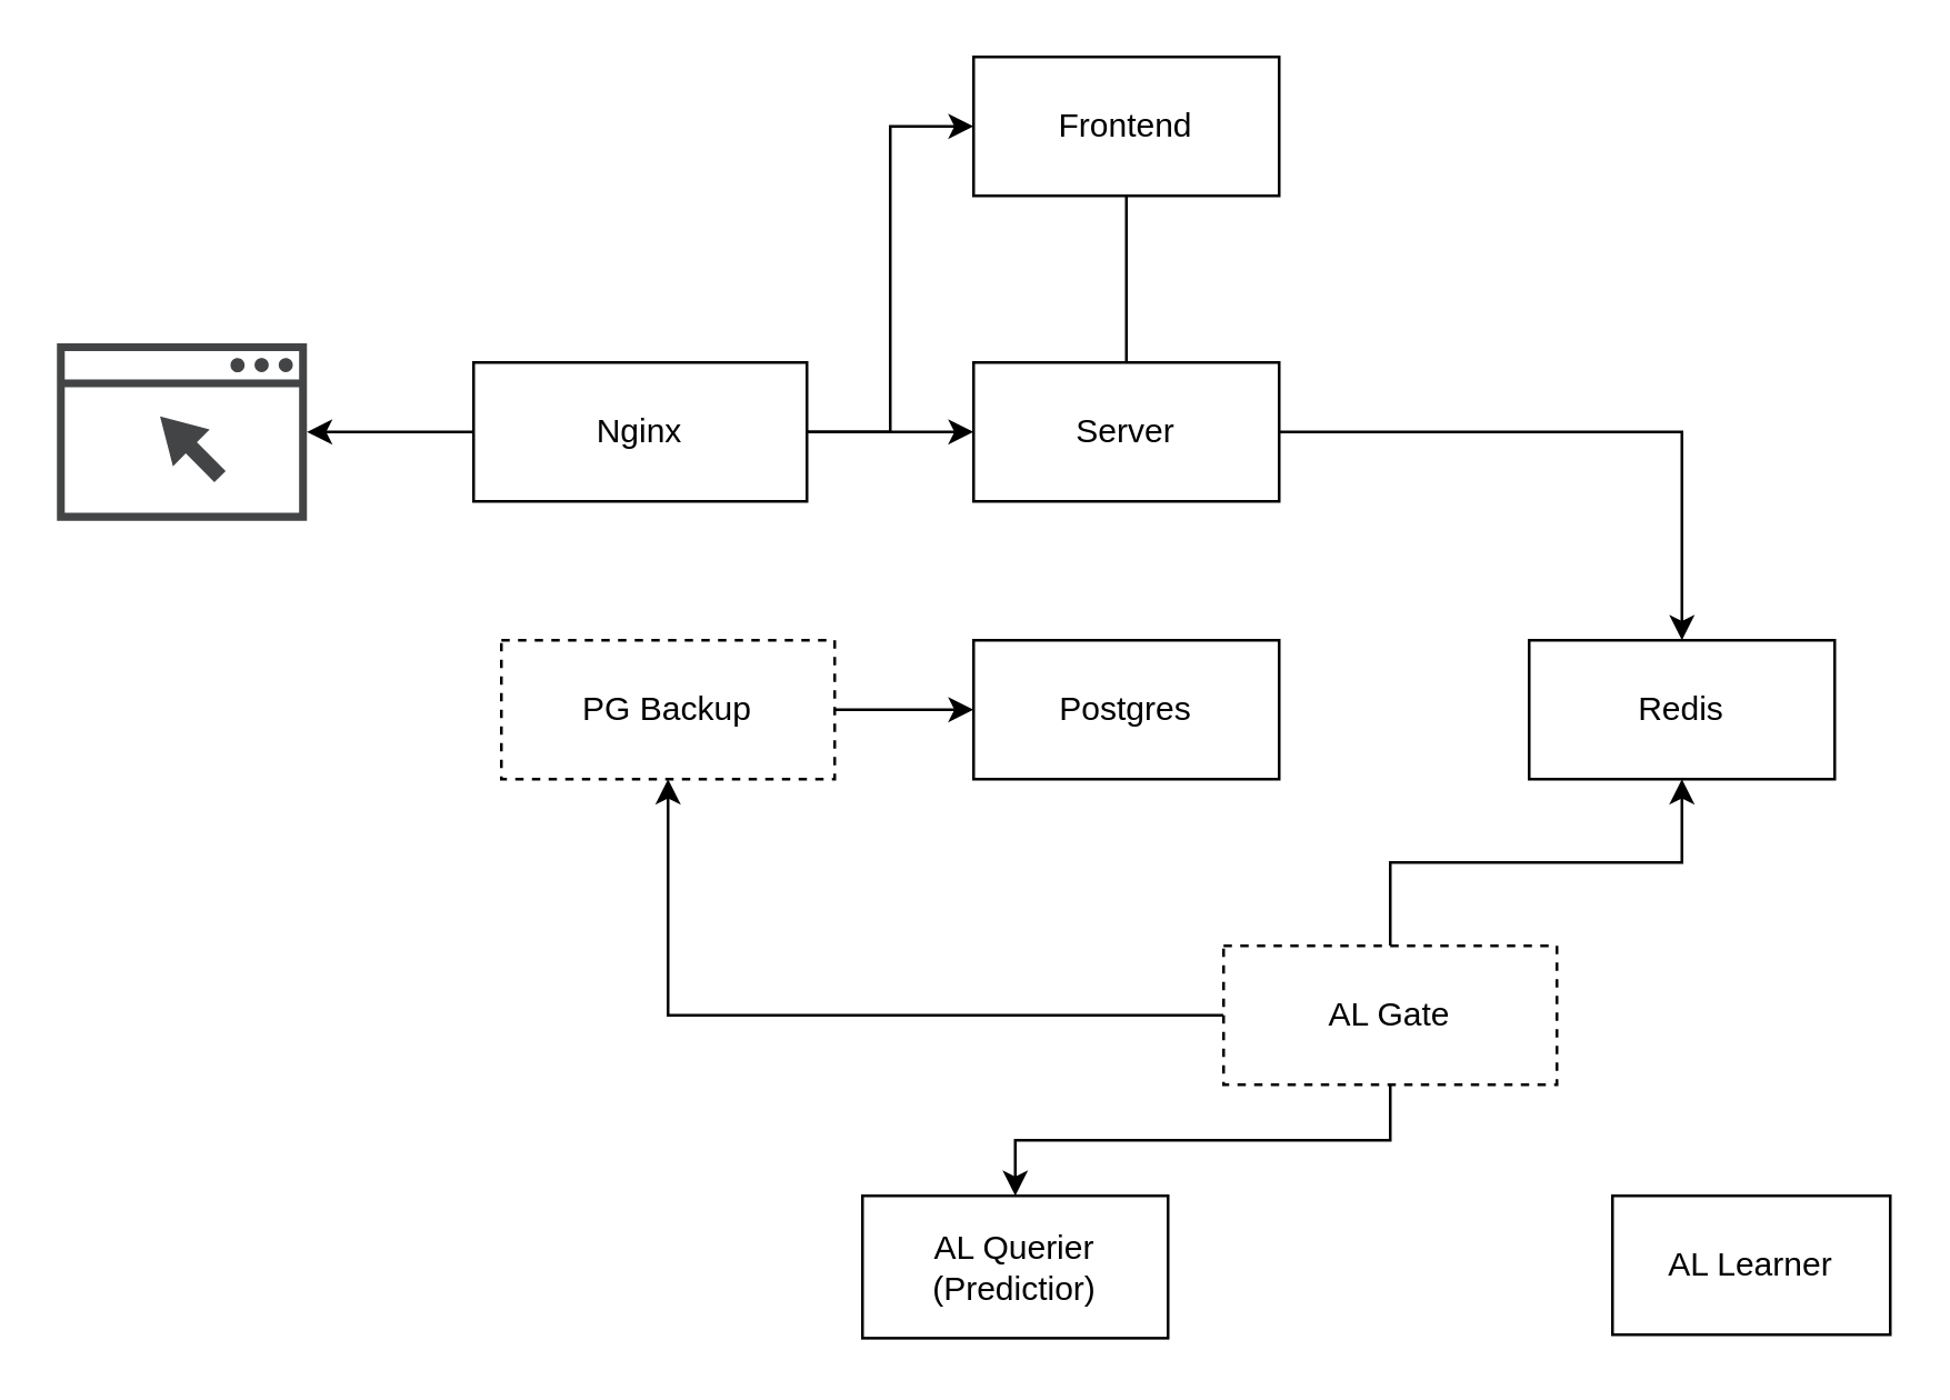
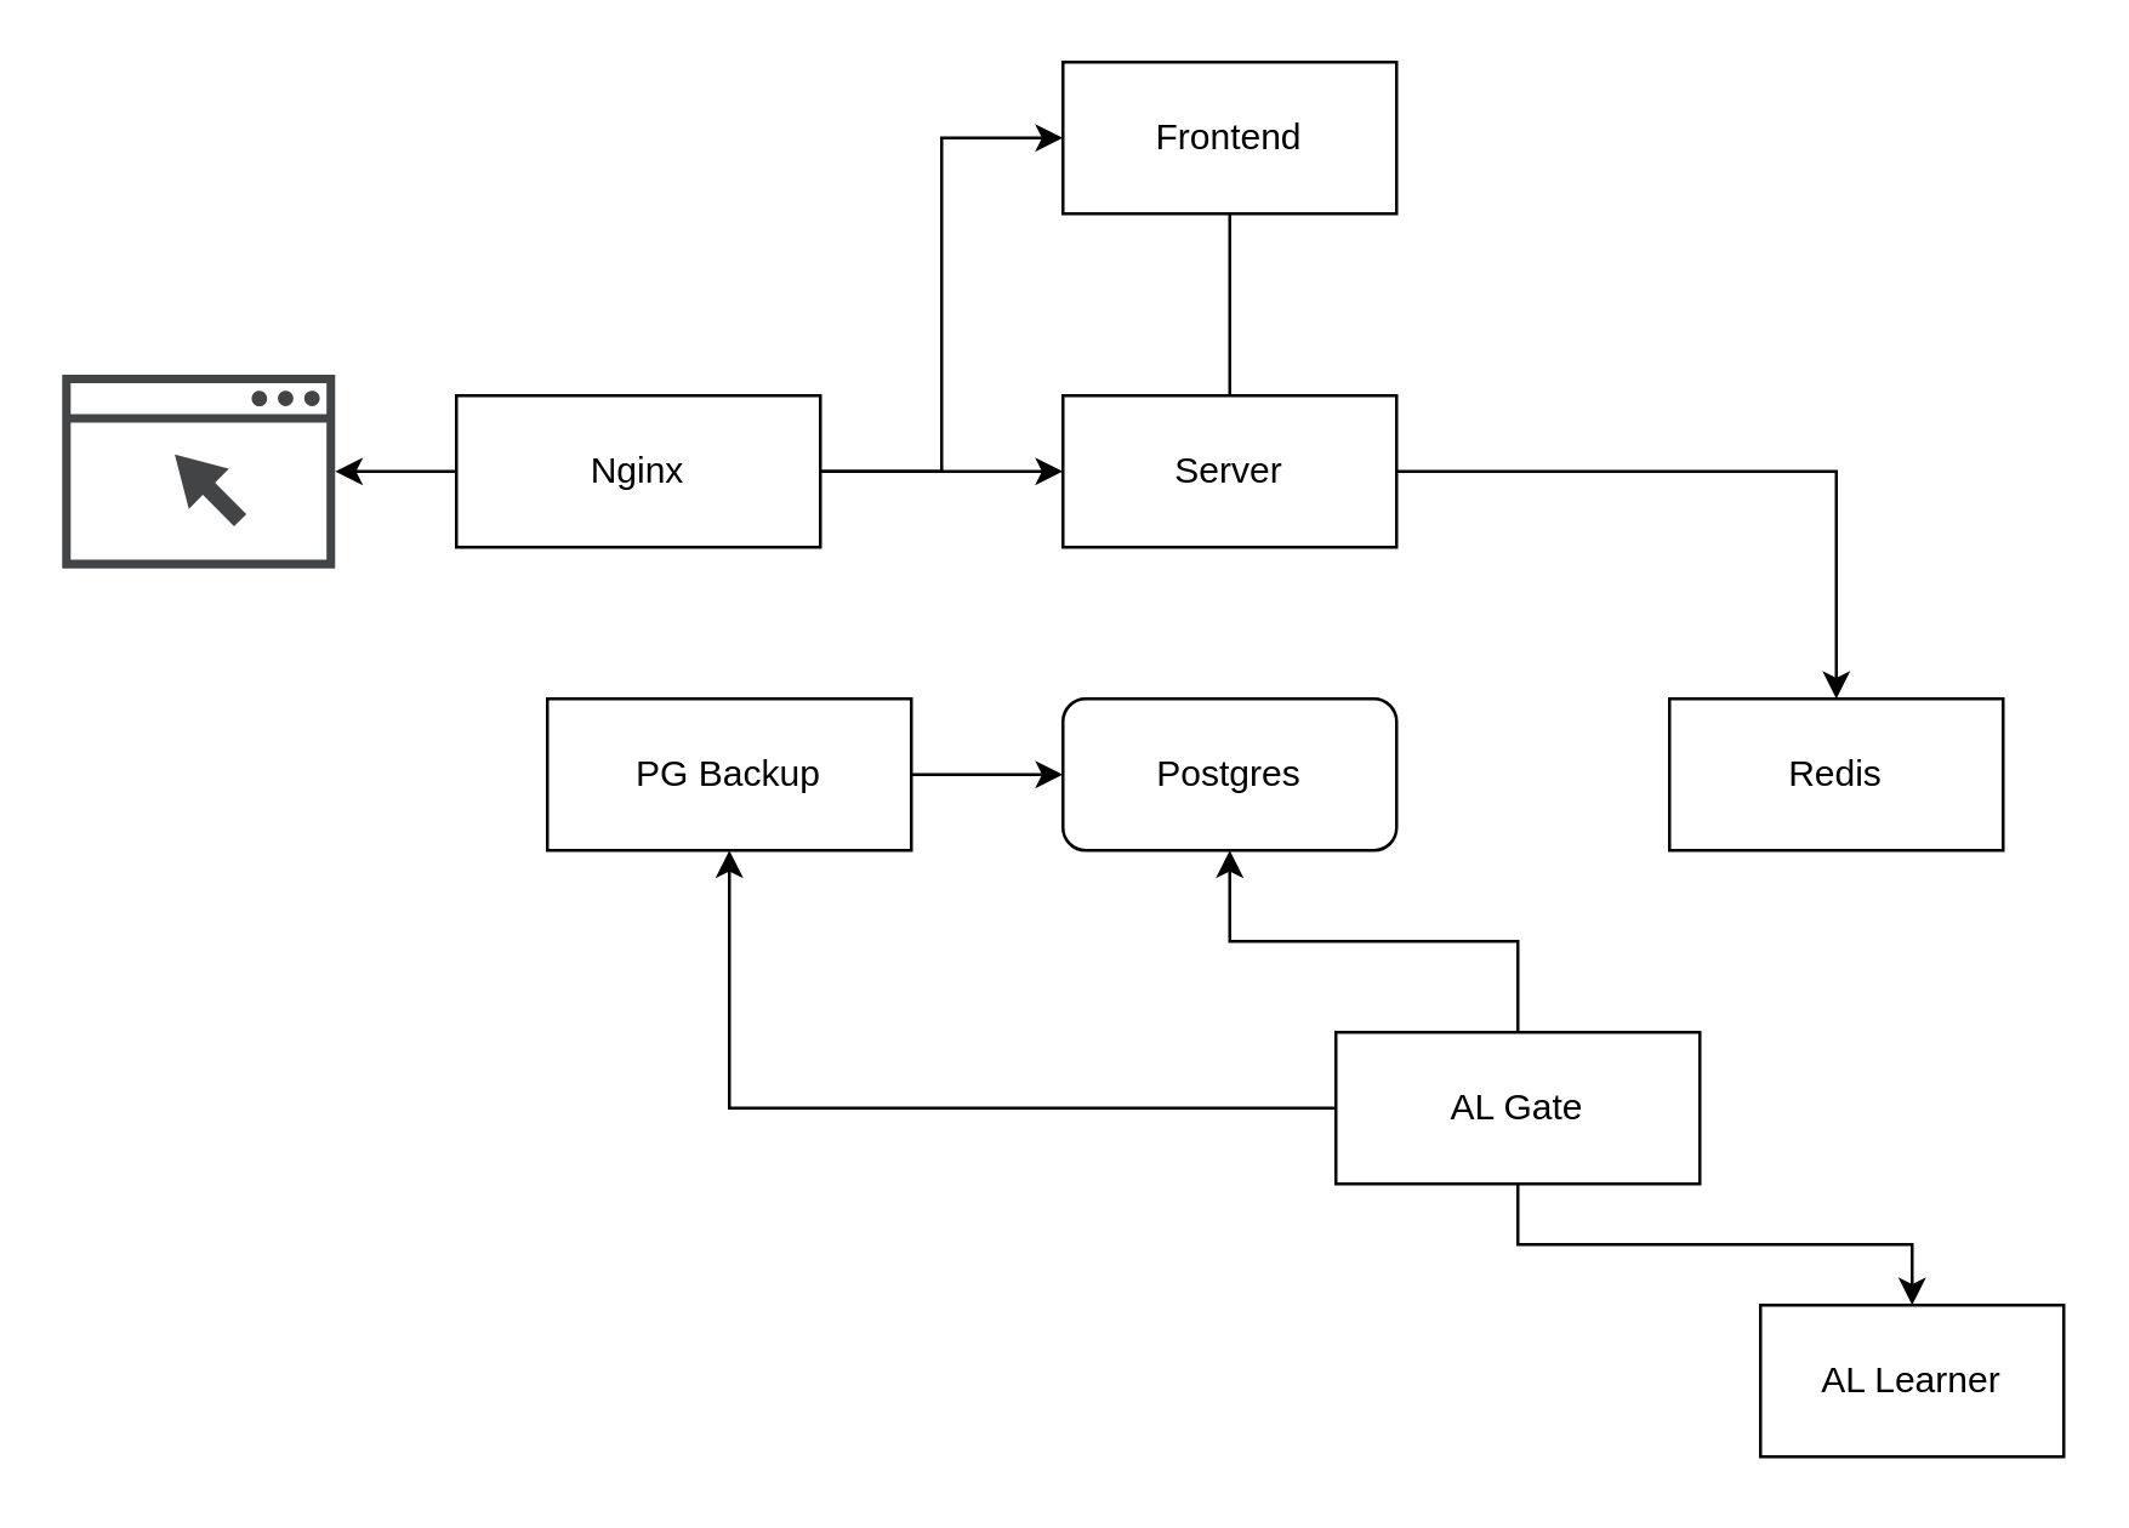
- <mxCell id="5" value="Nginx" style="rounded=0;whiteSpace=wrap;html=1;" parent="1" vertex="1"><mxGeometry x="170" y="130" width="120" height="50" as="geometry" /></mxCell>
+ <mxCell id="5" value="Nginx" style="rounded=0;whiteSpace=wrap;html=1;" parent="1" vertex="1"><mxGeometry x="150" y="130" width="120" height="50" as="geometry" /></mxCell>
- <mxCell id="13" value="PG Backup" style="rounded=0;whiteSpace=wrap;html=1;dashed=1;" parent="1" vertex="1"><mxGeometry x="180" y="230" width="120" height="50" as="geometry" /></mxCell>
+ <mxCell id="13" value="PG Backup" style="rounded=0;whiteSpace=wrap;html=1;" parent="1" vertex="1"><mxGeometry x="180" y="230" width="120" height="50" as="geometry" /></mxCell>
- <mxCell id="10" value="Postgres" style="rounded=0;whiteSpace=wrap;html=1;" parent="1" vertex="1"><mxGeometry x="350" y="230" width="110" height="50" as="geometry" /></mxCell>
+ <mxCell id="10" value="Postgres" style="whiteSpace=wrap;html=1;rounded=1;" parent="1" vertex="1"><mxGeometry x="350" y="230" width="110" height="50" as="geometry" /></mxCell>
- <mxCell id="19" style="edgeStyle=orthogonalEdgeStyle;rounded=0;orthogonalLoop=1;jettySize=auto;html=1;entryX=0.5;entryY=1;entryDx=0;entryDy=0;" edge="1" parent="1" source="22" target="11"><mxGeometry relative="1" as="geometry" /></mxCell>
+ <mxCell id="19" style="edgeStyle=orthogonalEdgeStyle;rounded=0;orthogonalLoop=1;jettySize=auto;html=1;" edge="1" parent="1" source="22" target="10"><mxGeometry relative="1" as="geometry" /></mxCell>
- <mxCell id="22" value="&lt;div&gt;AL Gate&lt;/div&gt;" style="rounded=0;whiteSpace=wrap;html=1;dashed=1;" vertex="1" parent="1"><mxGeometry x="440" y="340" width="120" height="50" as="geometry" /></mxCell>
+ <mxCell id="22" value="&lt;div&gt;AL Gate&lt;/div&gt;" style="rounded=0;whiteSpace=wrap;html=1;" vertex="1" parent="1"><mxGeometry x="440" y="340" width="120" height="50" as="geometry" /></mxCell>
- <mxCell id="20" style="edgeStyle=orthogonalEdgeStyle;rounded=0;orthogonalLoop=1;jettySize=auto;html=1;exitX=0.5;exitY=1;exitDx=0;exitDy=0;entryX=0.5;entryY=0;entryDx=0;entryDy=0;" edge="1" parent="1" source="22" target="16"><mxGeometry relative="1" as="geometry"><Array as="points"><mxPoint x="500" y="410" /><mxPoint x="365" y="410" /></Array></mxGeometry></mxCell>
+ <mxCell id="21" style="edgeStyle=orthogonalEdgeStyle;rounded=0;orthogonalLoop=1;jettySize=auto;html=1;" edge="1" parent="1" source="22" target="17"><mxGeometry relative="1" as="geometry"><Array as="points"><mxPoint x="500" y="410" /><mxPoint x="630" y="410" /></Array></mxGeometry></mxCell>
- <mxCell id="16" value="AL Querier (Predictior)" style="rounded=0;whiteSpace=wrap;html=1;" vertex="1" parent="1"><mxGeometry x="310" y="430" width="110" height="51.25" as="geometry" /></mxCell>
